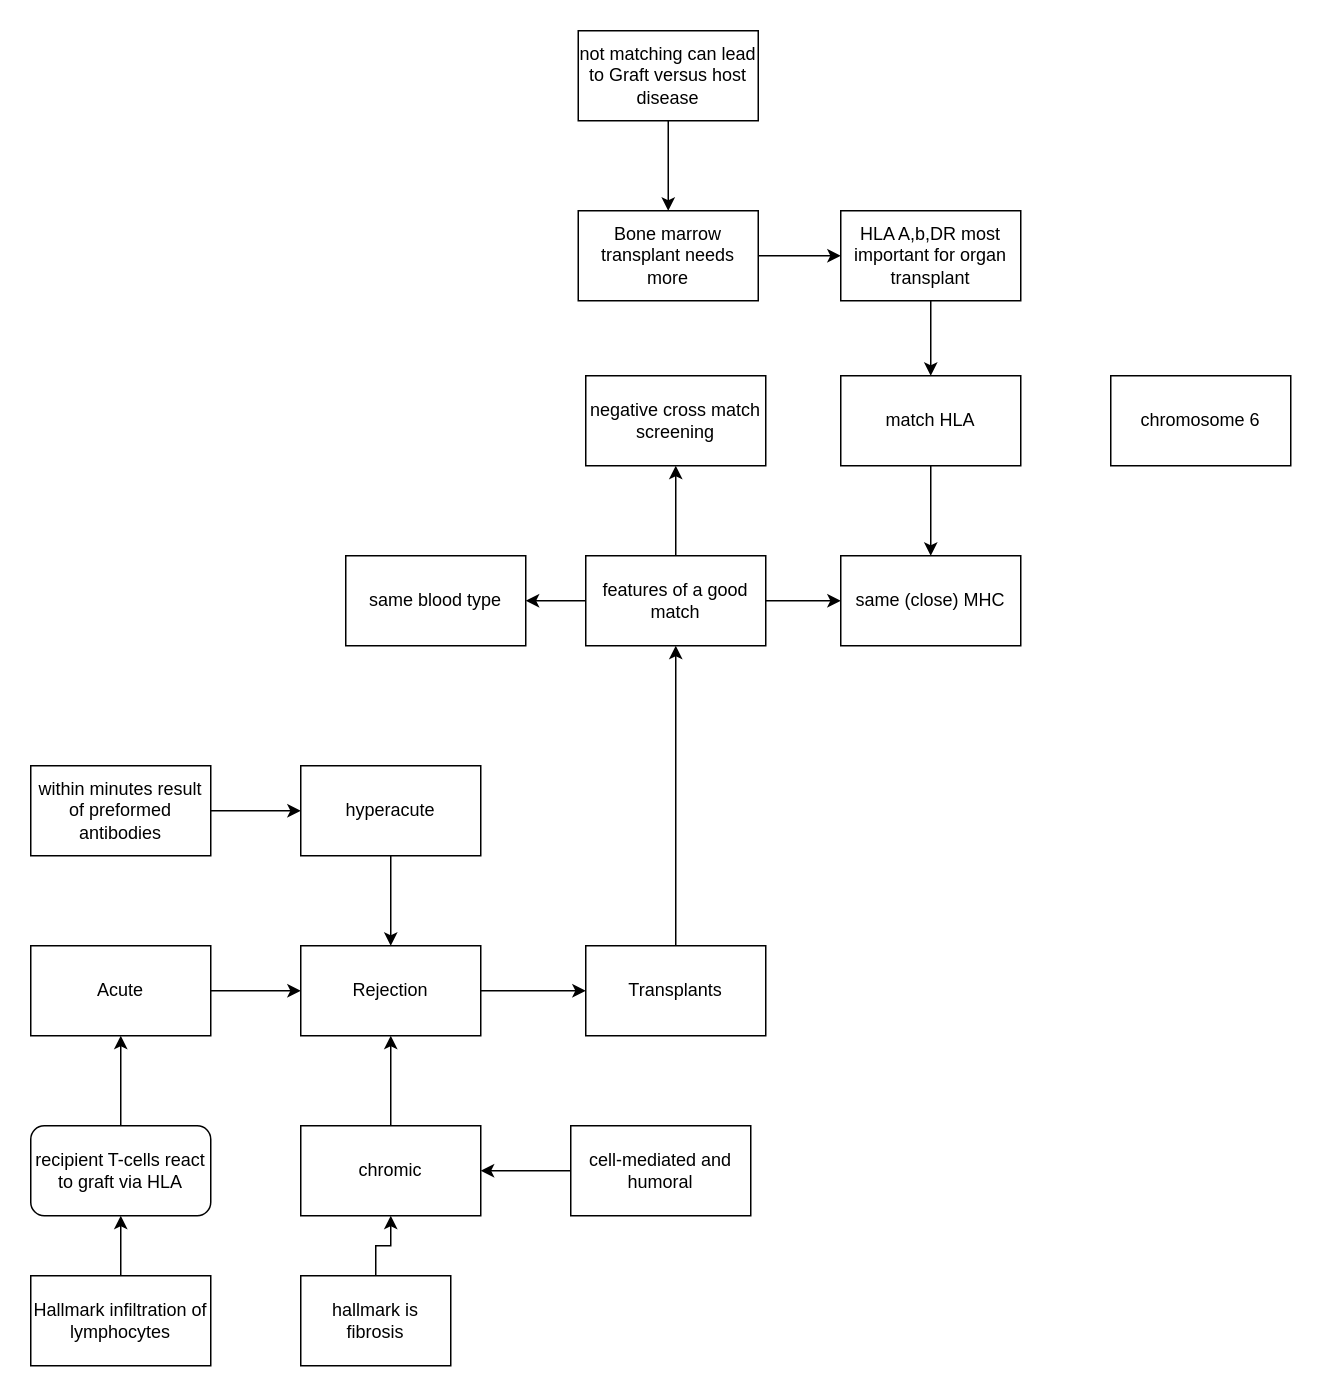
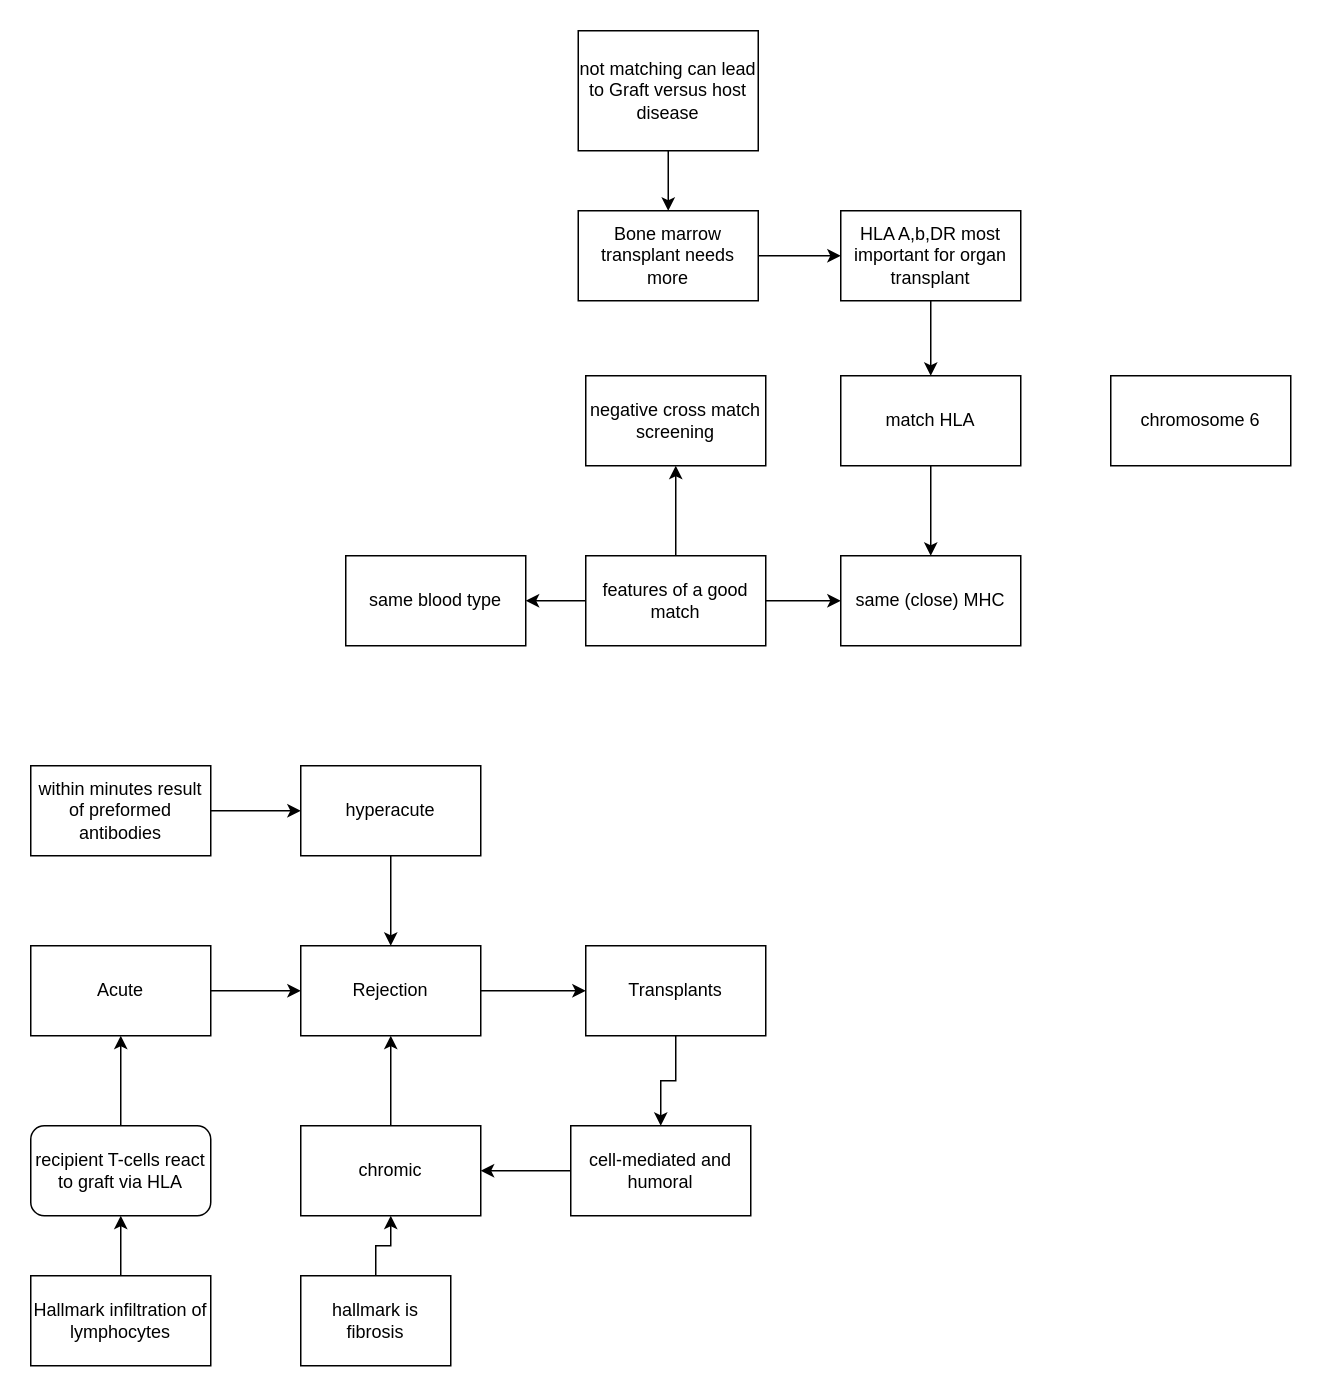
- <mxCell id="19" value="not matching can lead to Graft versus host disease" style="rounded=0;whiteSpace=wrap;html=1;" vertex="1" parent="1"><mxGeometry x="385" y="20" width="120" height="60" as="geometry" /></mxCell>
+ <mxCell id="19" value="not matching can lead to Graft versus host disease" style="rounded=0;whiteSpace=wrap;html=1;" vertex="1" parent="1"><mxGeometry x="385" y="20" width="120" height="80" as="geometry" /></mxCell>
- <mxCell id="2" value="" style="edgeStyle=orthogonalEdgeStyle;rounded=0;orthogonalLoop=1;jettySize=auto;html=1;" edge="1" parent="1" source="3" target="7"><mxGeometry relative="1" as="geometry" /></mxCell>
+ <mxCell id="2" value="" style="edgeStyle=orthogonalEdgeStyle;rounded=0;orthogonalLoop=1;jettySize=auto;html=1;" edge="1" parent="1" source="3" target="37"><mxGeometry relative="1" as="geometry" /></mxCell>
